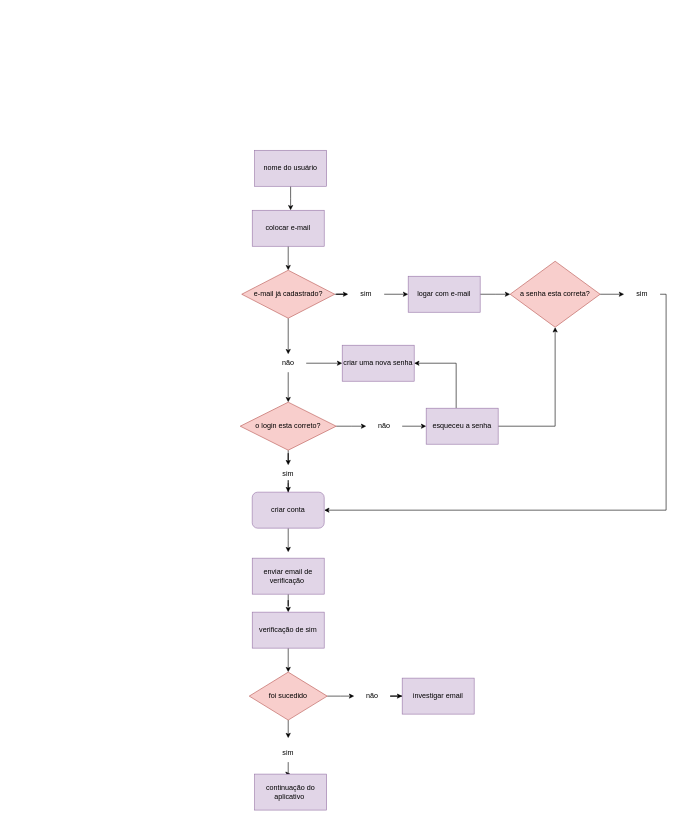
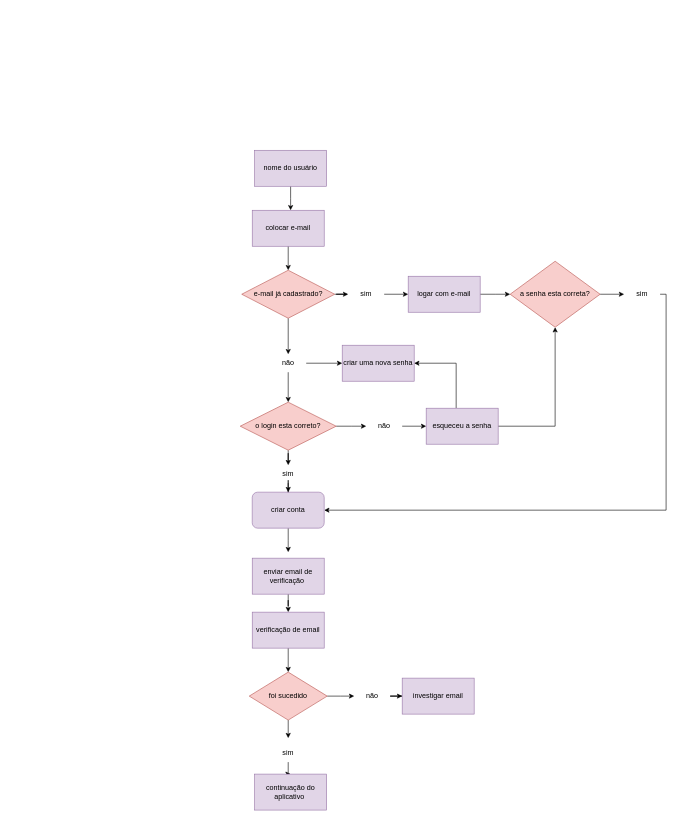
- <mxCell id="37" value="verificação de sim" style="rounded=0;whiteSpace=wrap;html=1;fillColor=#e1d5e7;strokeColor=#9673a6;" vertex="1" parent="1"><mxGeometry x="420" y="1020" width="120" height="60" as="geometry" /></mxCell>
+ <mxCell id="37" value="verificação de email" style="rounded=0;whiteSpace=wrap;html=1;fillColor=#e1d5e7;strokeColor=#9673a6;" vertex="1" parent="1"><mxGeometry x="420" y="1020" width="120" height="60" as="geometry" /></mxCell>
